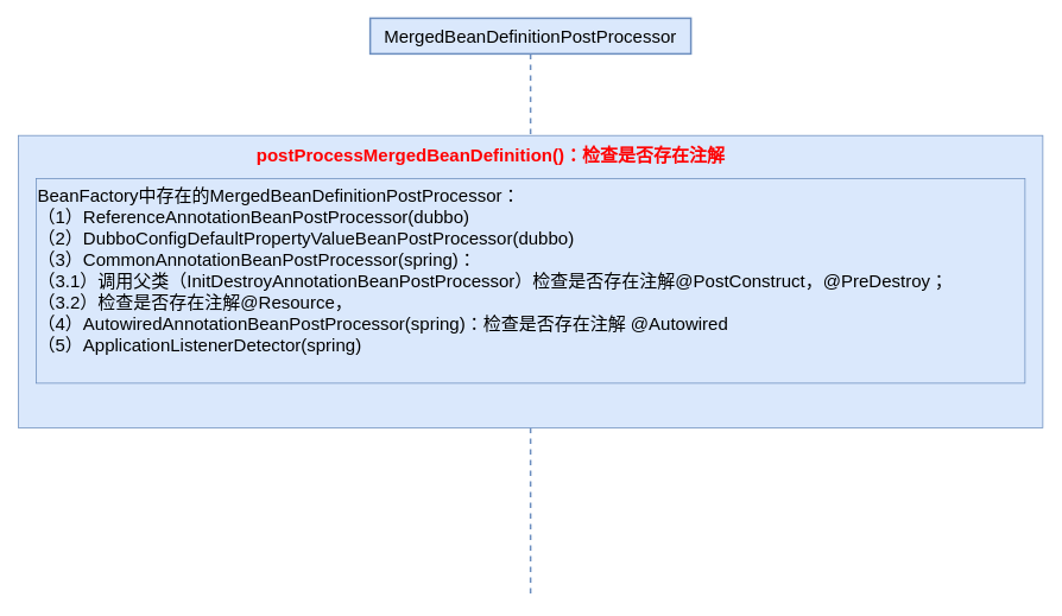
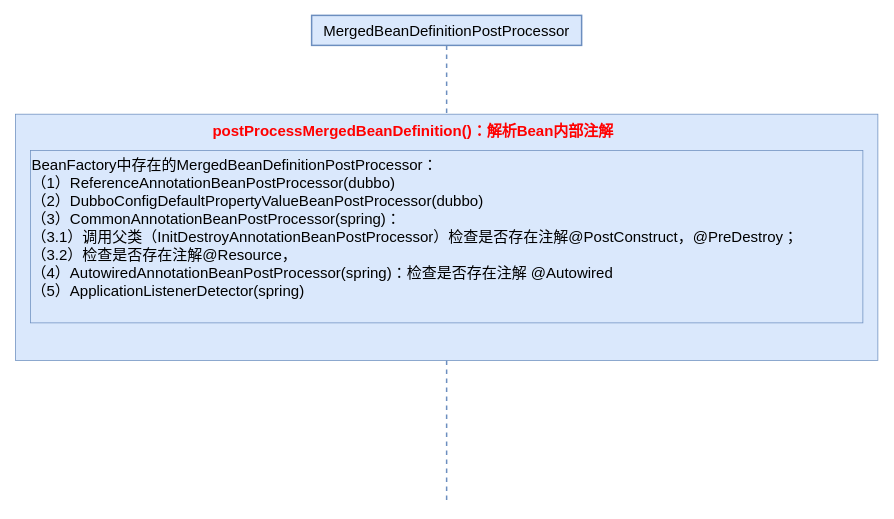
- <mxCell id="5" value="&lt;span style=&quot;font-size: 20px;&quot;&gt;postProcessMergedBeanDefinition()：检查是否存在注解&lt;/span&gt;" style="text;html=1;align=center;verticalAlign=middle;whiteSpace=wrap;rounded=0;fontColor=#FF0000;fontStyle=1" parent="1" vertex="1"><mxGeometry x="247.5" y="160" width="605" height="26" as="geometry" /></mxCell>
+ <mxCell id="5" value="&lt;span style=&quot;font-size: 20px;&quot;&gt;postProcessMergedBeanDefinition()：解析Bean内部注解&lt;/span&gt;" style="text;html=1;align=center;verticalAlign=middle;whiteSpace=wrap;rounded=0;fontColor=#FF0000;fontStyle=1" parent="1" vertex="1"><mxGeometry x="247.5" y="160" width="605" height="26" as="geometry" /></mxCell>
